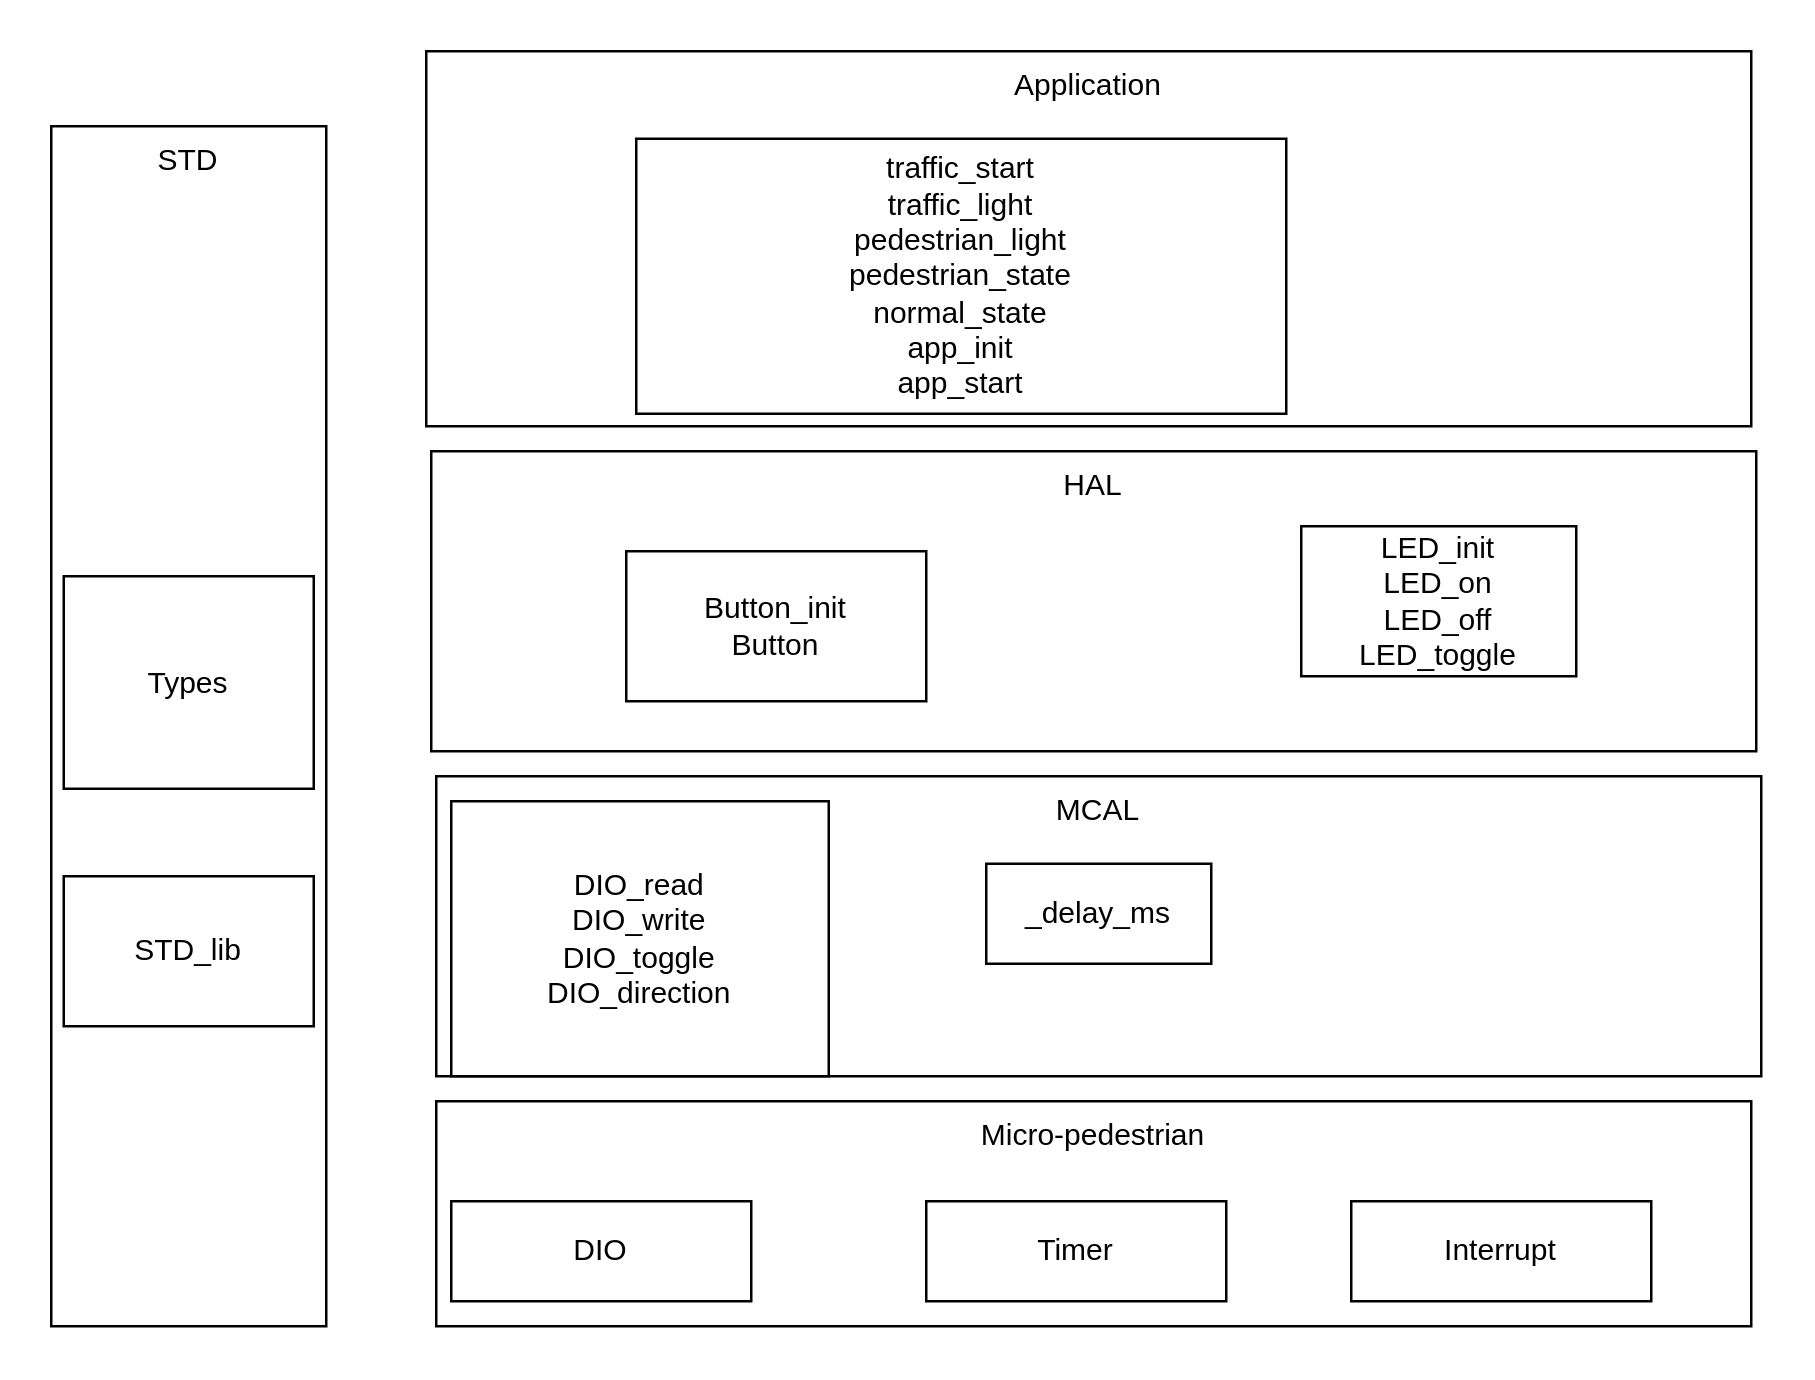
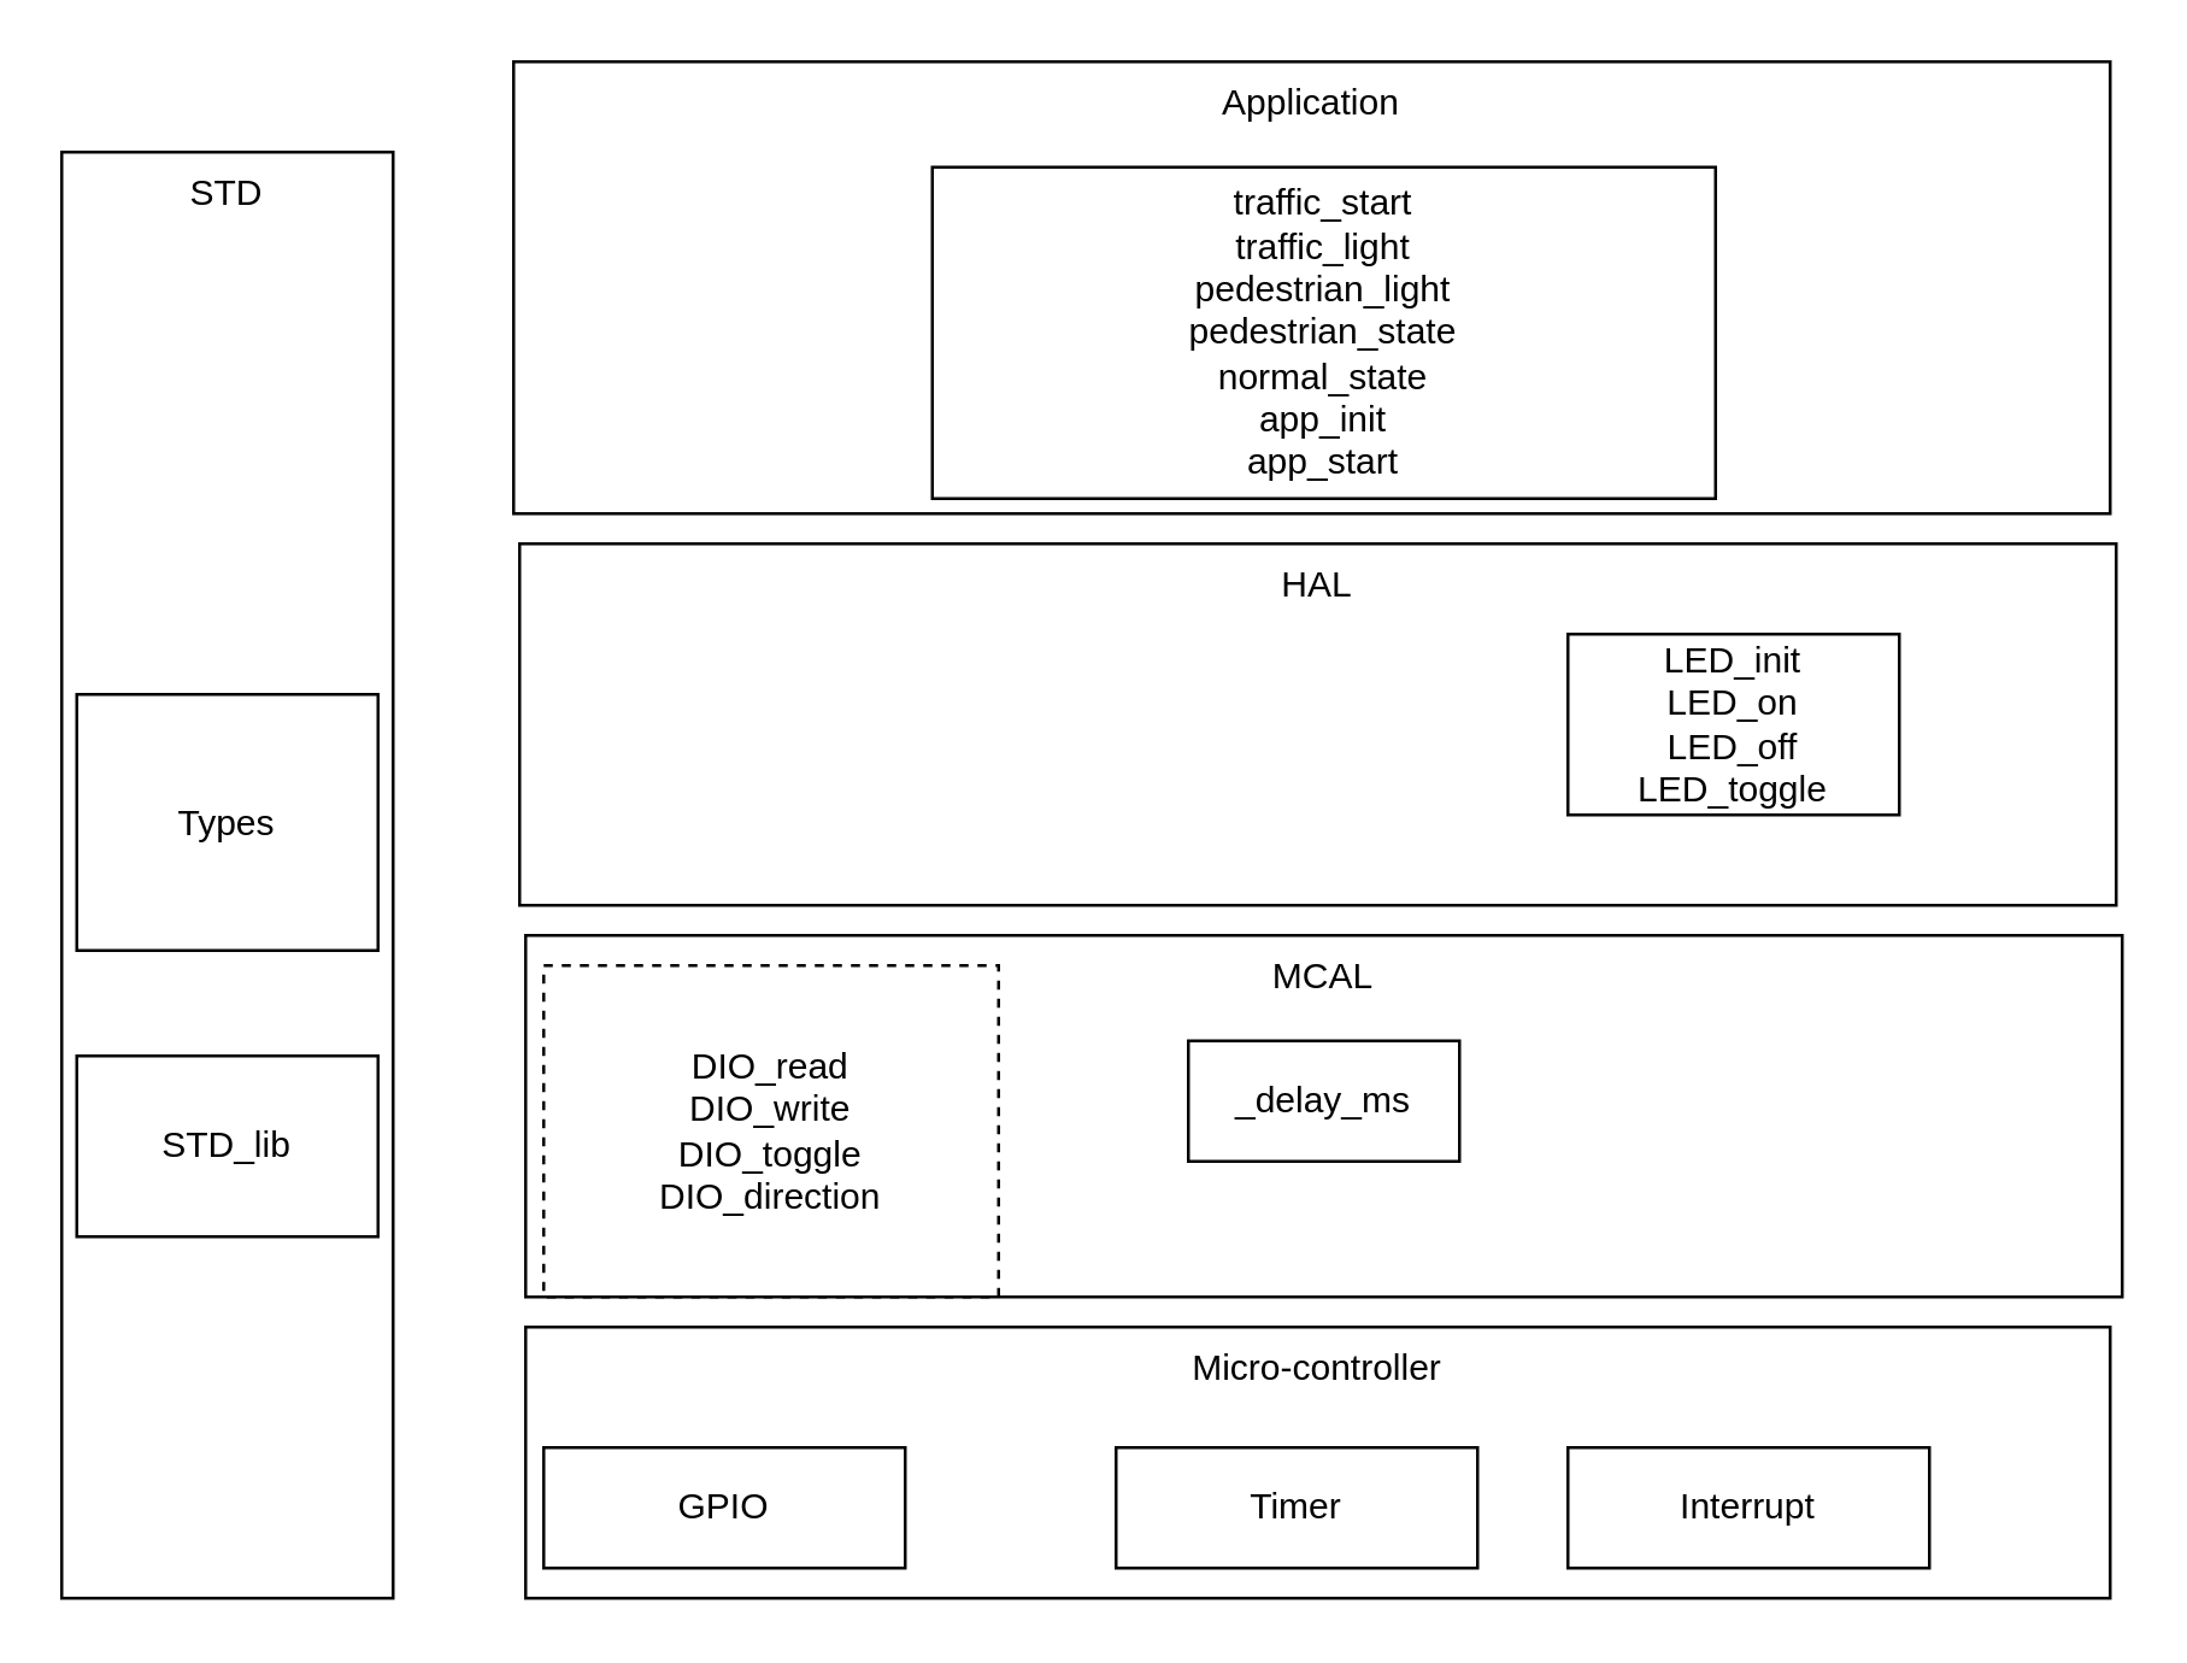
- <mxCell id="16" value="&lt;div style=&quot;&quot;&gt;traffic_start&lt;/div&gt;&lt;div style=&quot;&quot;&gt;traffic_light&lt;/div&gt;&lt;div style=&quot;&quot;&gt;pedestrian_light&lt;/div&gt;&lt;div style=&quot;&quot;&gt;pedestrian_state&lt;/div&gt;&lt;div style=&quot;&quot;&gt;normal_state&lt;/div&gt;&lt;div style=&quot;&quot;&gt;app_init&lt;/div&gt;&lt;div style=&quot;&quot;&gt;app_start&lt;/div&gt;" style="rounded=0;whiteSpace=wrap;html=1;fillColor=none;" vertex="1" parent="1"><mxGeometry x="254" y="55" width="260" height="110" as="geometry" /></mxCell>
+ <mxCell id="16" value="&lt;div style=&quot;&quot;&gt;traffic_start&lt;/div&gt;&lt;div style=&quot;&quot;&gt;traffic_light&lt;/div&gt;&lt;div style=&quot;&quot;&gt;pedestrian_light&lt;/div&gt;&lt;div style=&quot;&quot;&gt;pedestrian_state&lt;/div&gt;&lt;div style=&quot;&quot;&gt;normal_state&lt;/div&gt;&lt;div style=&quot;&quot;&gt;app_init&lt;/div&gt;&lt;div style=&quot;&quot;&gt;app_start&lt;/div&gt;" style="rounded=0;whiteSpace=wrap;html=1;fillColor=none;" vertex="1" parent="1"><mxGeometry x="309" y="55" width="260" height="110" as="geometry" /></mxCell>
- <mxCell id="14" value="Button_init&lt;br&gt;Button" style="rounded=0;whiteSpace=wrap;html=1;fillColor=none;" vertex="1" parent="1"><mxGeometry x="250" y="220" width="120" height="60" as="geometry" /></mxCell>
- <mxCell id="12" value="&lt;span style=&quot;text-align: left;&quot;&gt;DIO_read&lt;/span&gt;&lt;br style=&quot;text-align: left;&quot;&gt;&lt;span style=&quot;text-align: left;&quot;&gt;DIO_write&lt;/span&gt;&lt;br style=&quot;text-align: left;&quot;&gt;&lt;span style=&quot;text-align: left;&quot;&gt;DIO_toggle&lt;/span&gt;&lt;br style=&quot;text-align: left;&quot;&gt;&lt;span style=&quot;text-align: left;&quot;&gt;DIO_direction&lt;/span&gt;" style="rounded=0;whiteSpace=wrap;html=1;fillColor=none;" vertex="1" parent="1"><mxGeometry x="180" y="320" width="151" height="110" as="geometry" /></mxCell>
+ <mxCell id="12" value="&lt;span style=&quot;text-align: left;&quot;&gt;DIO_read&lt;/span&gt;&lt;br style=&quot;text-align: left;&quot;&gt;&lt;span style=&quot;text-align: left;&quot;&gt;DIO_write&lt;/span&gt;&lt;br style=&quot;text-align: left;&quot;&gt;&lt;span style=&quot;text-align: left;&quot;&gt;DIO_toggle&lt;/span&gt;&lt;br style=&quot;text-align: left;&quot;&gt;&lt;span style=&quot;text-align: left;&quot;&gt;DIO_direction&lt;/span&gt;" style="rounded=0;whiteSpace=wrap;html=1;fillColor=none;dashed=1;" vertex="1" parent="1"><mxGeometry x="180" y="320" width="151" height="110" as="geometry" /></mxCell>
- <mxCell id="3" value="Micro-pedestrian" style="rounded=0;whiteSpace=wrap;html=1;gradientColor=default;fillColor=none;verticalAlign=top;" parent="1" vertex="1"><mxGeometry x="174" y="440" width="526" height="90" as="geometry" /></mxCell>
+ <mxCell id="3" value="Micro-controller" style="rounded=0;whiteSpace=wrap;html=1;gradientColor=default;fillColor=none;verticalAlign=top;" parent="1" vertex="1"><mxGeometry x="174" y="440" width="526" height="90" as="geometry" /></mxCell>
- <mxCell id="8" value="DIO" style="rounded=0;whiteSpace=wrap;html=1;fillColor=none;gradientColor=default;" parent="1" vertex="1"><mxGeometry x="180" y="480" width="120" height="40" as="geometry" /></mxCell>
+ <mxCell id="8" value="GPIO" style="rounded=0;whiteSpace=wrap;html=1;fillColor=none;gradientColor=default;" parent="1" vertex="1"><mxGeometry x="180" y="480" width="120" height="40" as="geometry" /></mxCell>
- <mxCell id="9" value="Interrupt" style="rounded=0;whiteSpace=wrap;html=1;fillColor=none;gradientColor=default;" parent="1" vertex="1"><mxGeometry x="540" y="480" width="120" height="40" as="geometry" /></mxCell>
+ <mxCell id="9" value="Interrupt" style="rounded=0;whiteSpace=wrap;html=1;fillColor=none;gradientColor=default;" parent="1" vertex="1"><mxGeometry x="520" y="480" width="120" height="40" as="geometry" /></mxCell>
